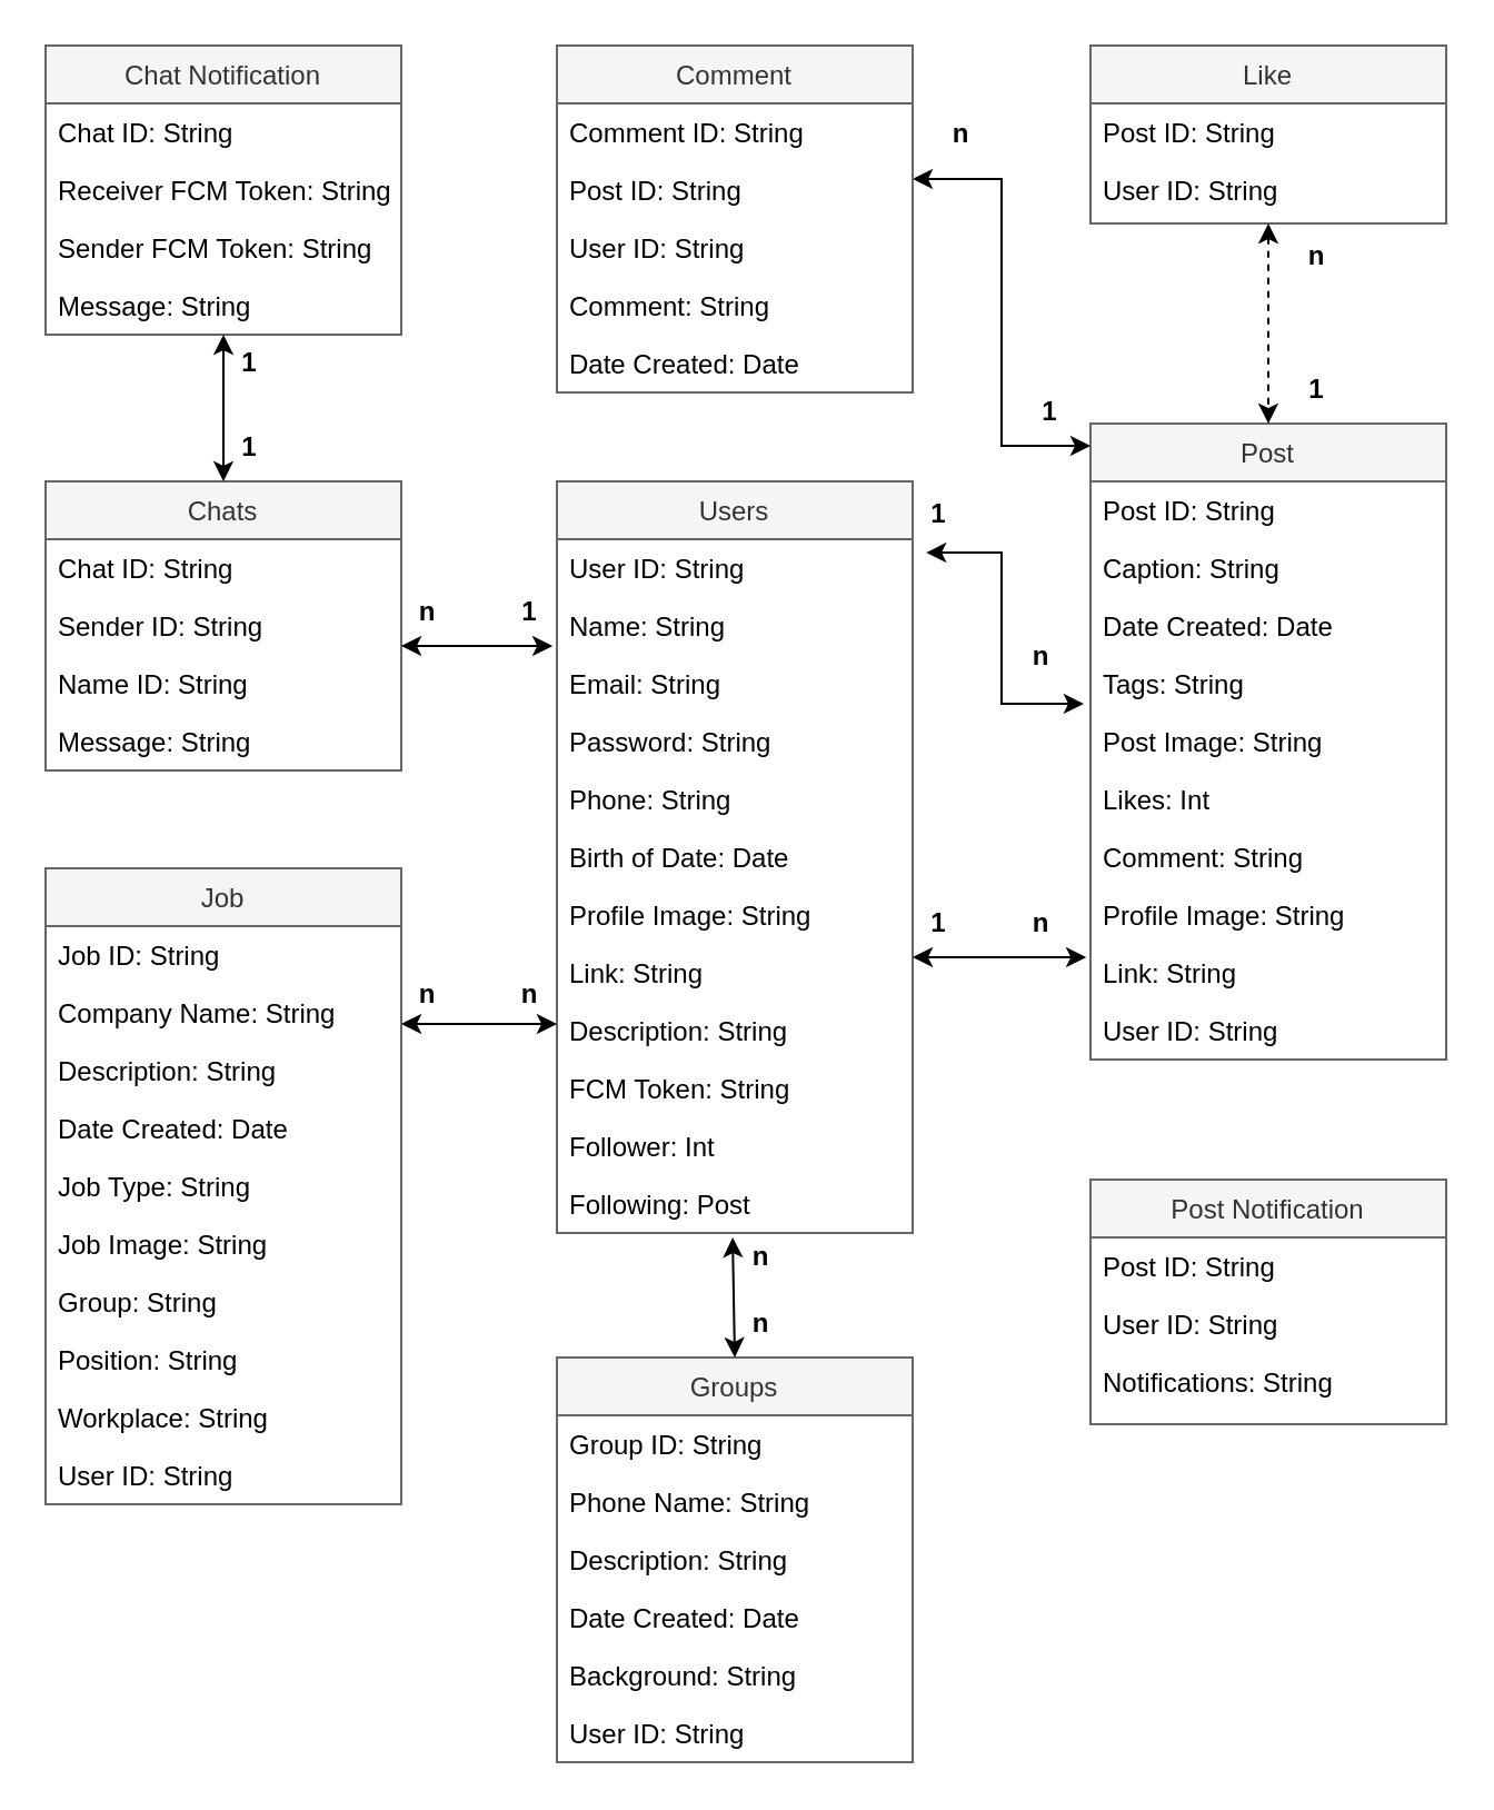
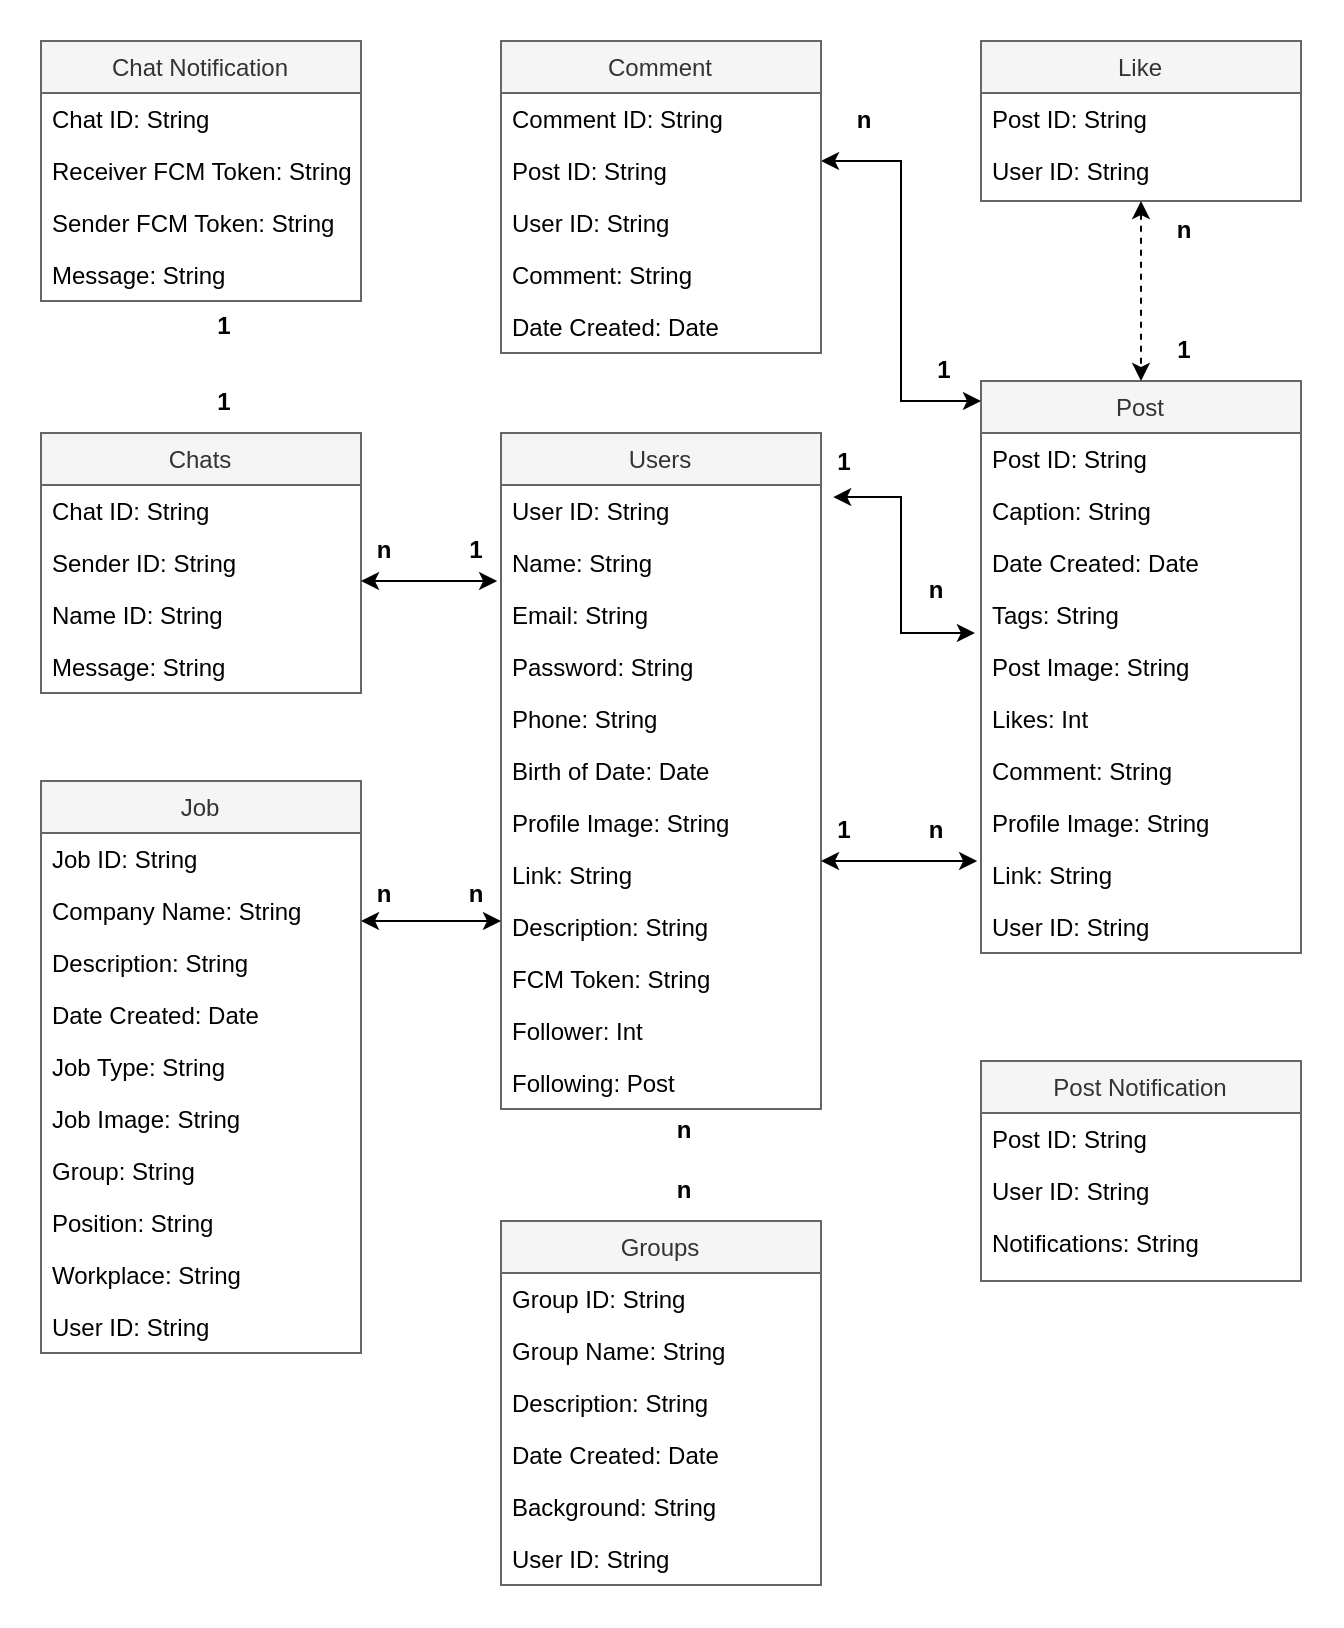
- <mxCell id="69" value="" style="endArrow=classic;startArrow=classic;html=1;rounded=0;exitX=0.5;exitY=0;exitDx=0;exitDy=0;entryX=0.5;entryY=1;entryDx=0;entryDy=0;" parent="1" source="44" target="64" edge="1"><mxGeometry width="50" height="50" relative="1" as="geometry"><mxPoint x="340" y="158" as="sourcePoint" /><mxPoint x="100" y="160" as="targetPoint" /></mxGeometry></mxCell>
- <mxCell id="88" value="" style="endArrow=classic;startArrow=classic;html=1;rounded=0;exitX=0.494;exitY=1.077;exitDx=0;exitDy=0;entryX=0.5;entryY=0;entryDx=0;entryDy=0;exitPerimeter=0;" edge="1" parent="1" source="14" target="37"><mxGeometry x="1" y="-439" width="50" height="50" relative="1" as="geometry"><mxPoint x="460" y="586" as="sourcePoint" /><mxPoint x="460" y="676" as="targetPoint" /><Array as="points" /><mxPoint x="219" y="380" as="offset" /></mxGeometry></mxCell>
- <mxCell id="39" value="Phone Name: String" style="text;align=left;verticalAlign=top;spacingLeft=4;spacingRight=4;overflow=hidden;rotatable=0;points=[[0,0.5],[1,0.5]];portConstraint=eastwest;" parent="37" vertex="1"><mxGeometry y="52" width="160" height="26" as="geometry" /></mxCell>
+ <mxCell id="39" value="Group Name: String" style="text;align=left;verticalAlign=top;spacingLeft=4;spacingRight=4;overflow=hidden;rotatable=0;points=[[0,0.5],[1,0.5]];portConstraint=eastwest;" parent="37" vertex="1"><mxGeometry y="52" width="160" height="26" as="geometry" /></mxCell>
